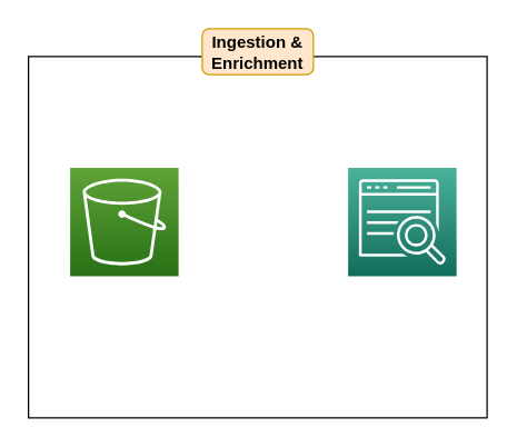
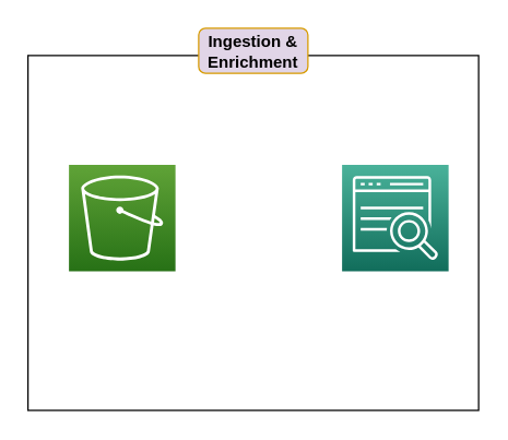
- <mxCell id="5" value="Ingestion &amp;amp; Enrichment" style="rounded=1;align=center;fillColor=#ffe6cc;strokeColor=#d79b00;html=1;whiteSpace=wrap;fontSize=12;fontStyle=1" vertex="1" parent="1"><mxGeometry x="145" y="20" width="80" height="33" as="geometry" /></mxCell>
+ <mxCell id="5" value="Ingestion &amp;amp; Enrichment" style="rounded=1;align=center;fillColor=#e1d5e7;strokeColor=#d79b00;html=1;whiteSpace=wrap;fontSize=12;fontStyle=1;" vertex="1" parent="1"><mxGeometry x="145" y="20" width="80" height="33" as="geometry" /></mxCell>
